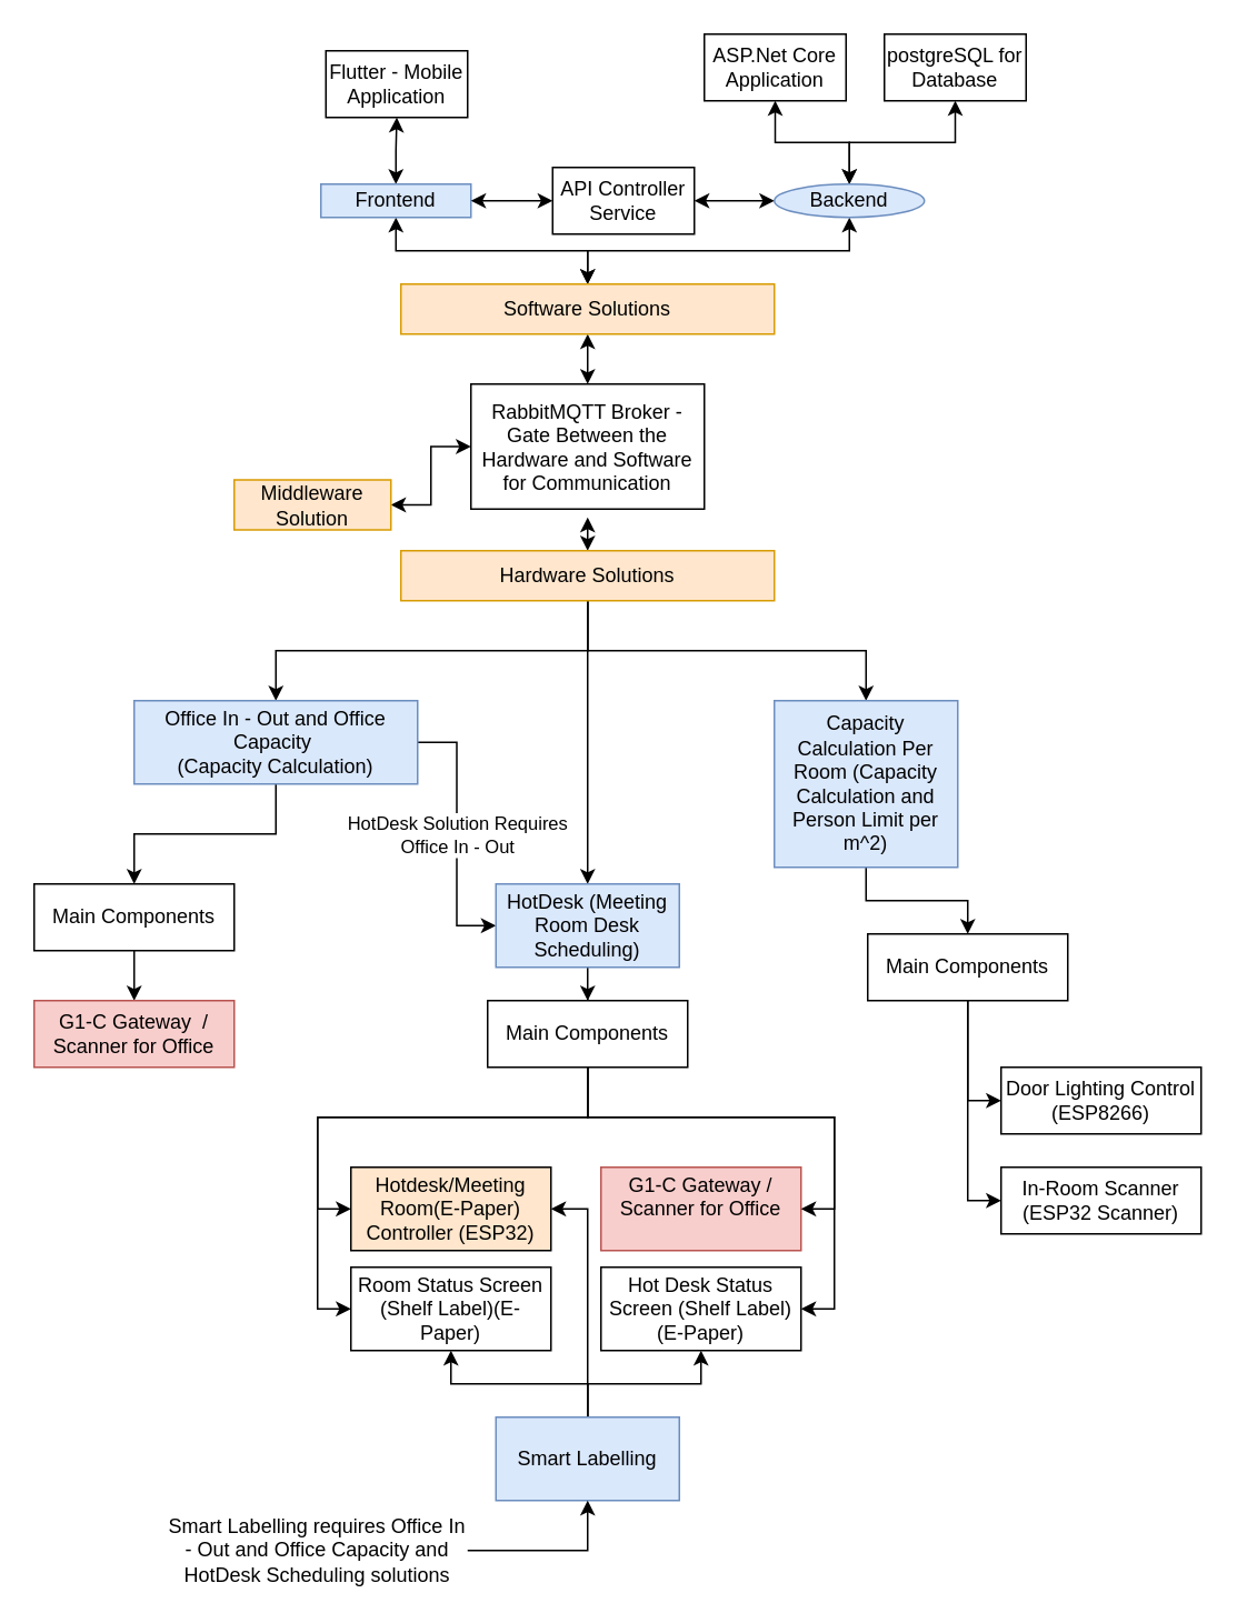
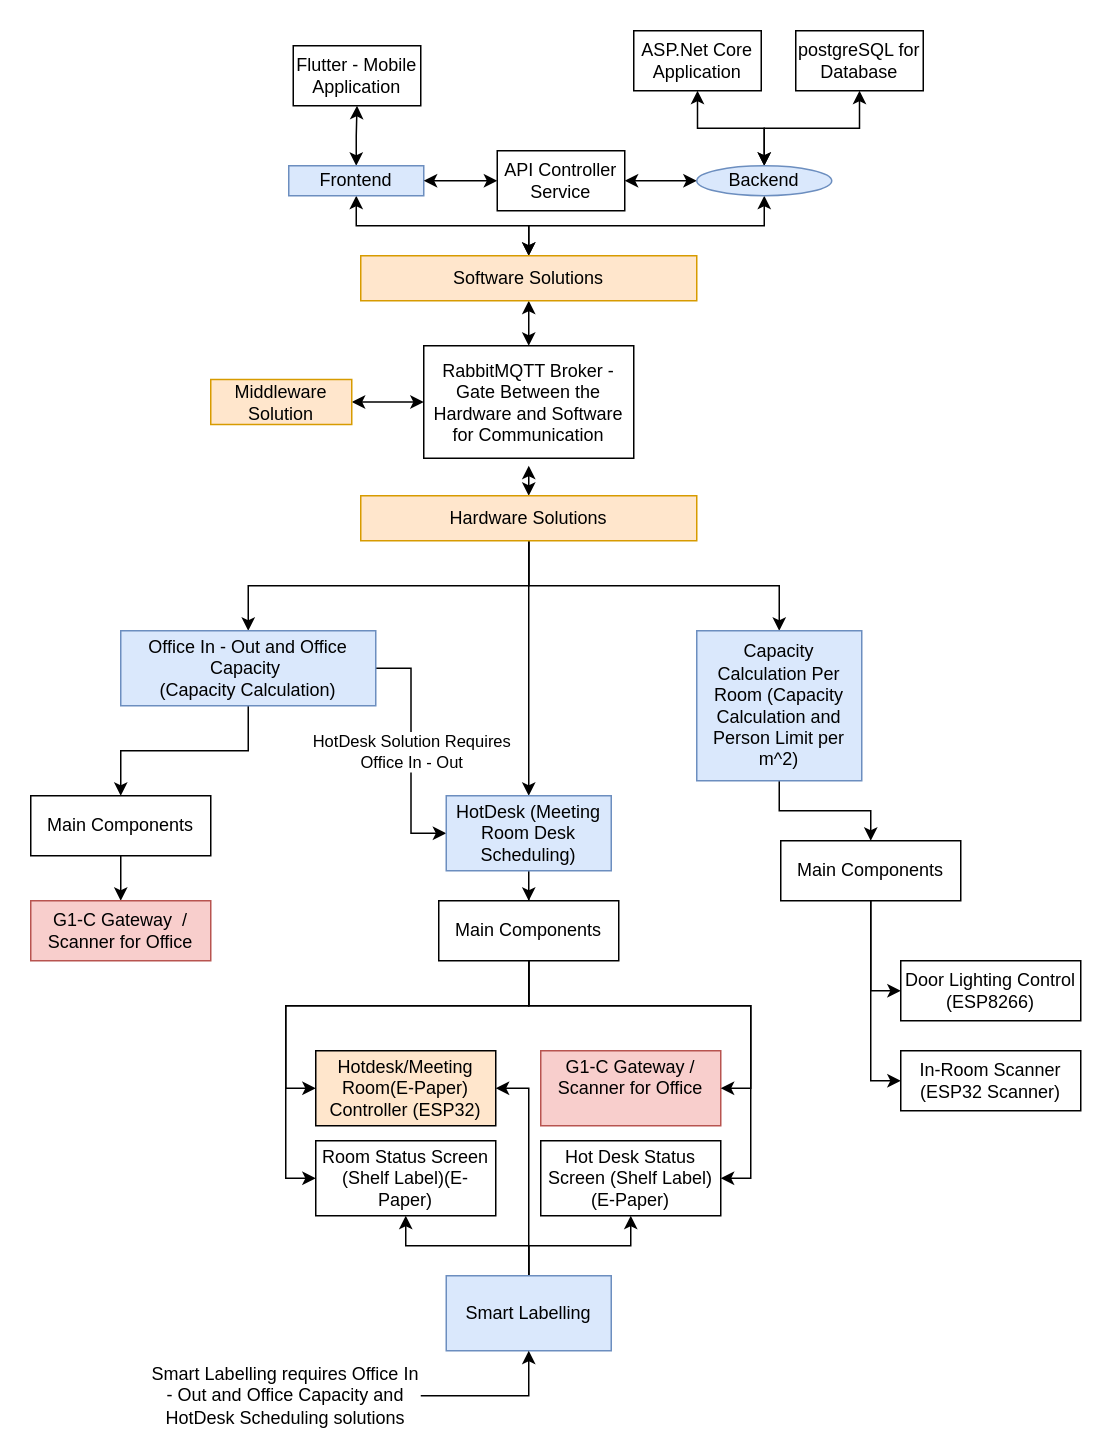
- <mxCell id="42" value="Middleware Solution" style="rounded=0;whiteSpace=wrap;html=1;shadow=0;sketch=0;spacingTop=0;fillColor=#ffe6cc;strokeColor=#d79b00;direction=west;" parent="1" vertex="1"><mxGeometry x="140" y="287.5" width="94" height="30" as="geometry" /></mxCell>
+ <mxCell id="42" value="Middleware Solution" style="rounded=0;whiteSpace=wrap;html=1;shadow=0;sketch=0;spacingTop=0;fillColor=#ffe6cc;strokeColor=#d79b00;direction=west;" parent="1" vertex="1"><mxGeometry x="140" y="252.5" width="94" height="30" as="geometry" /></mxCell>
